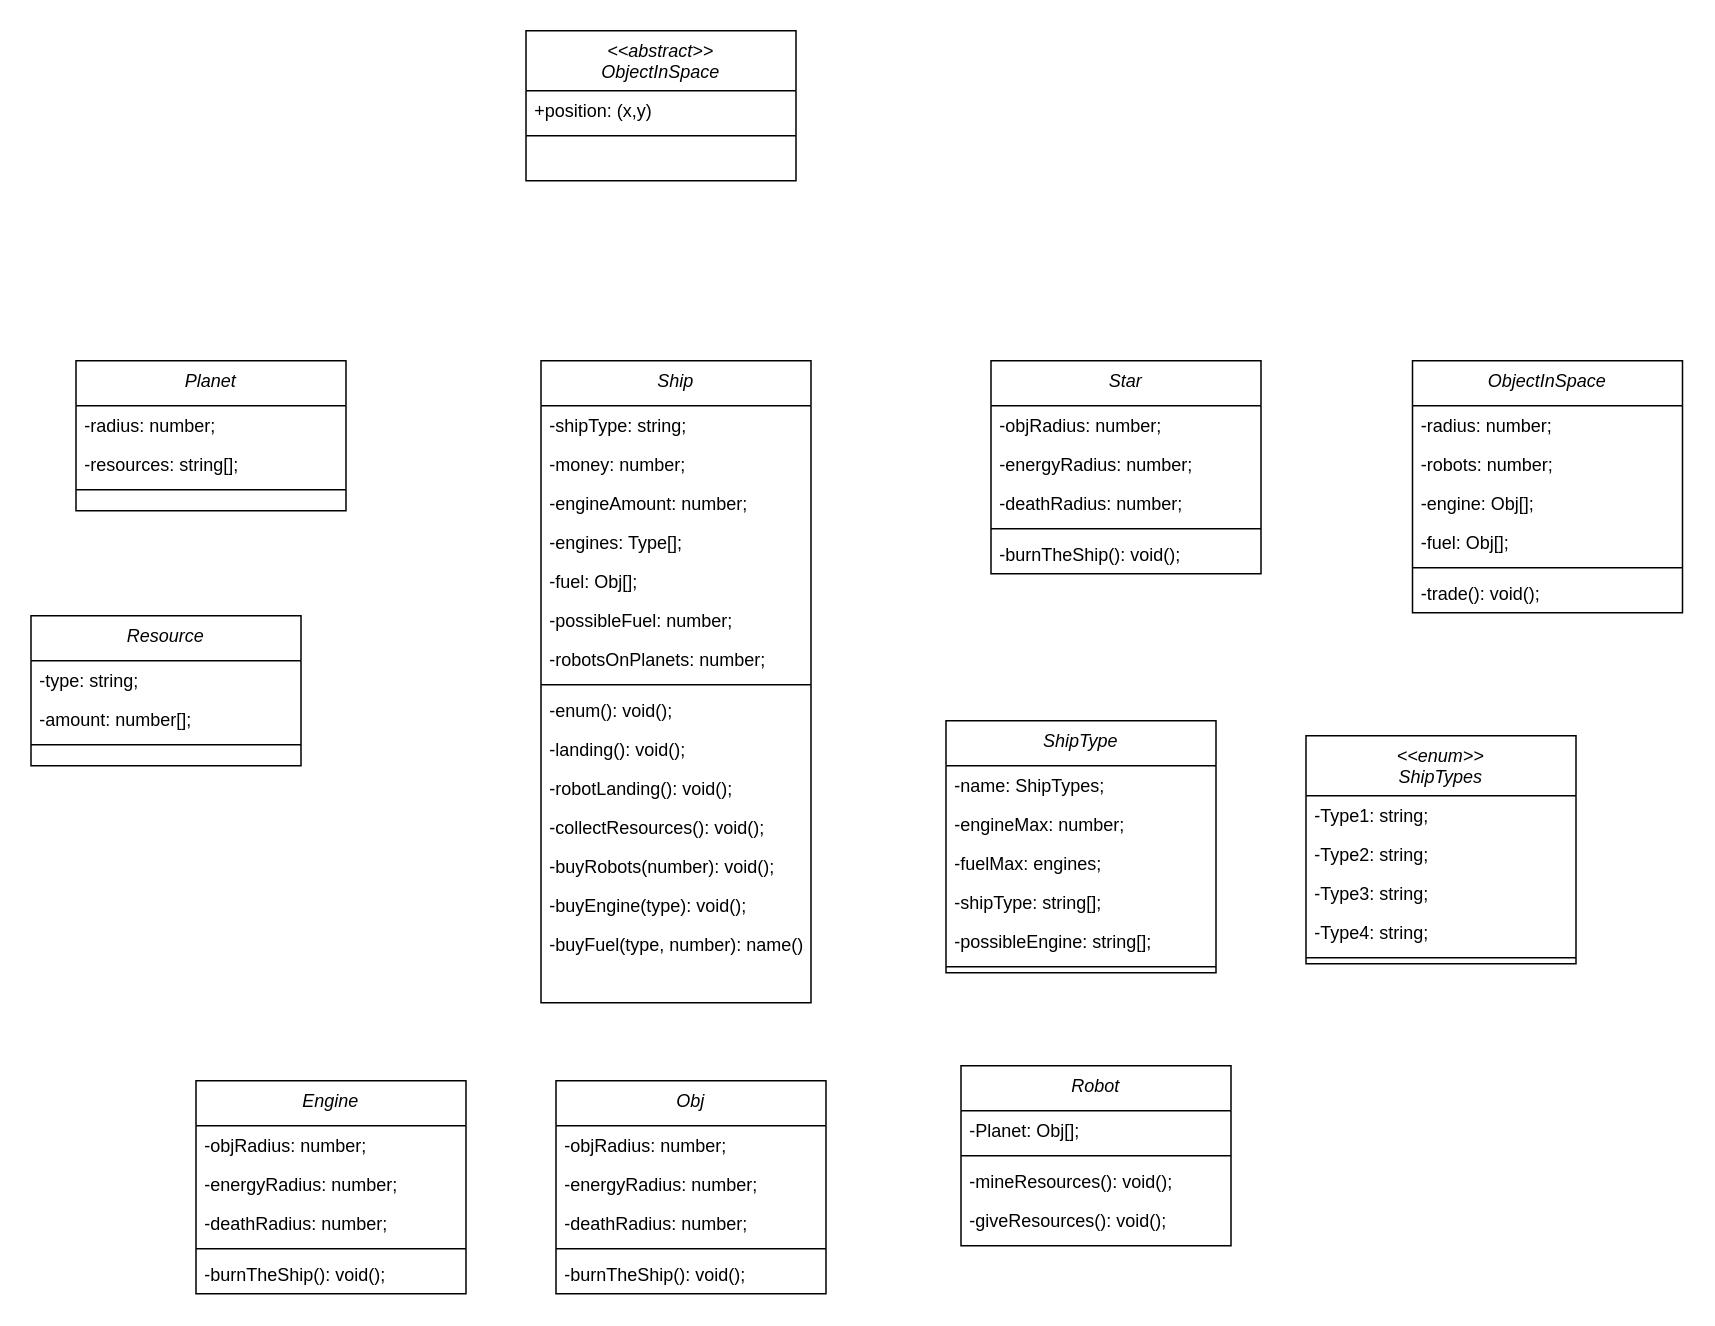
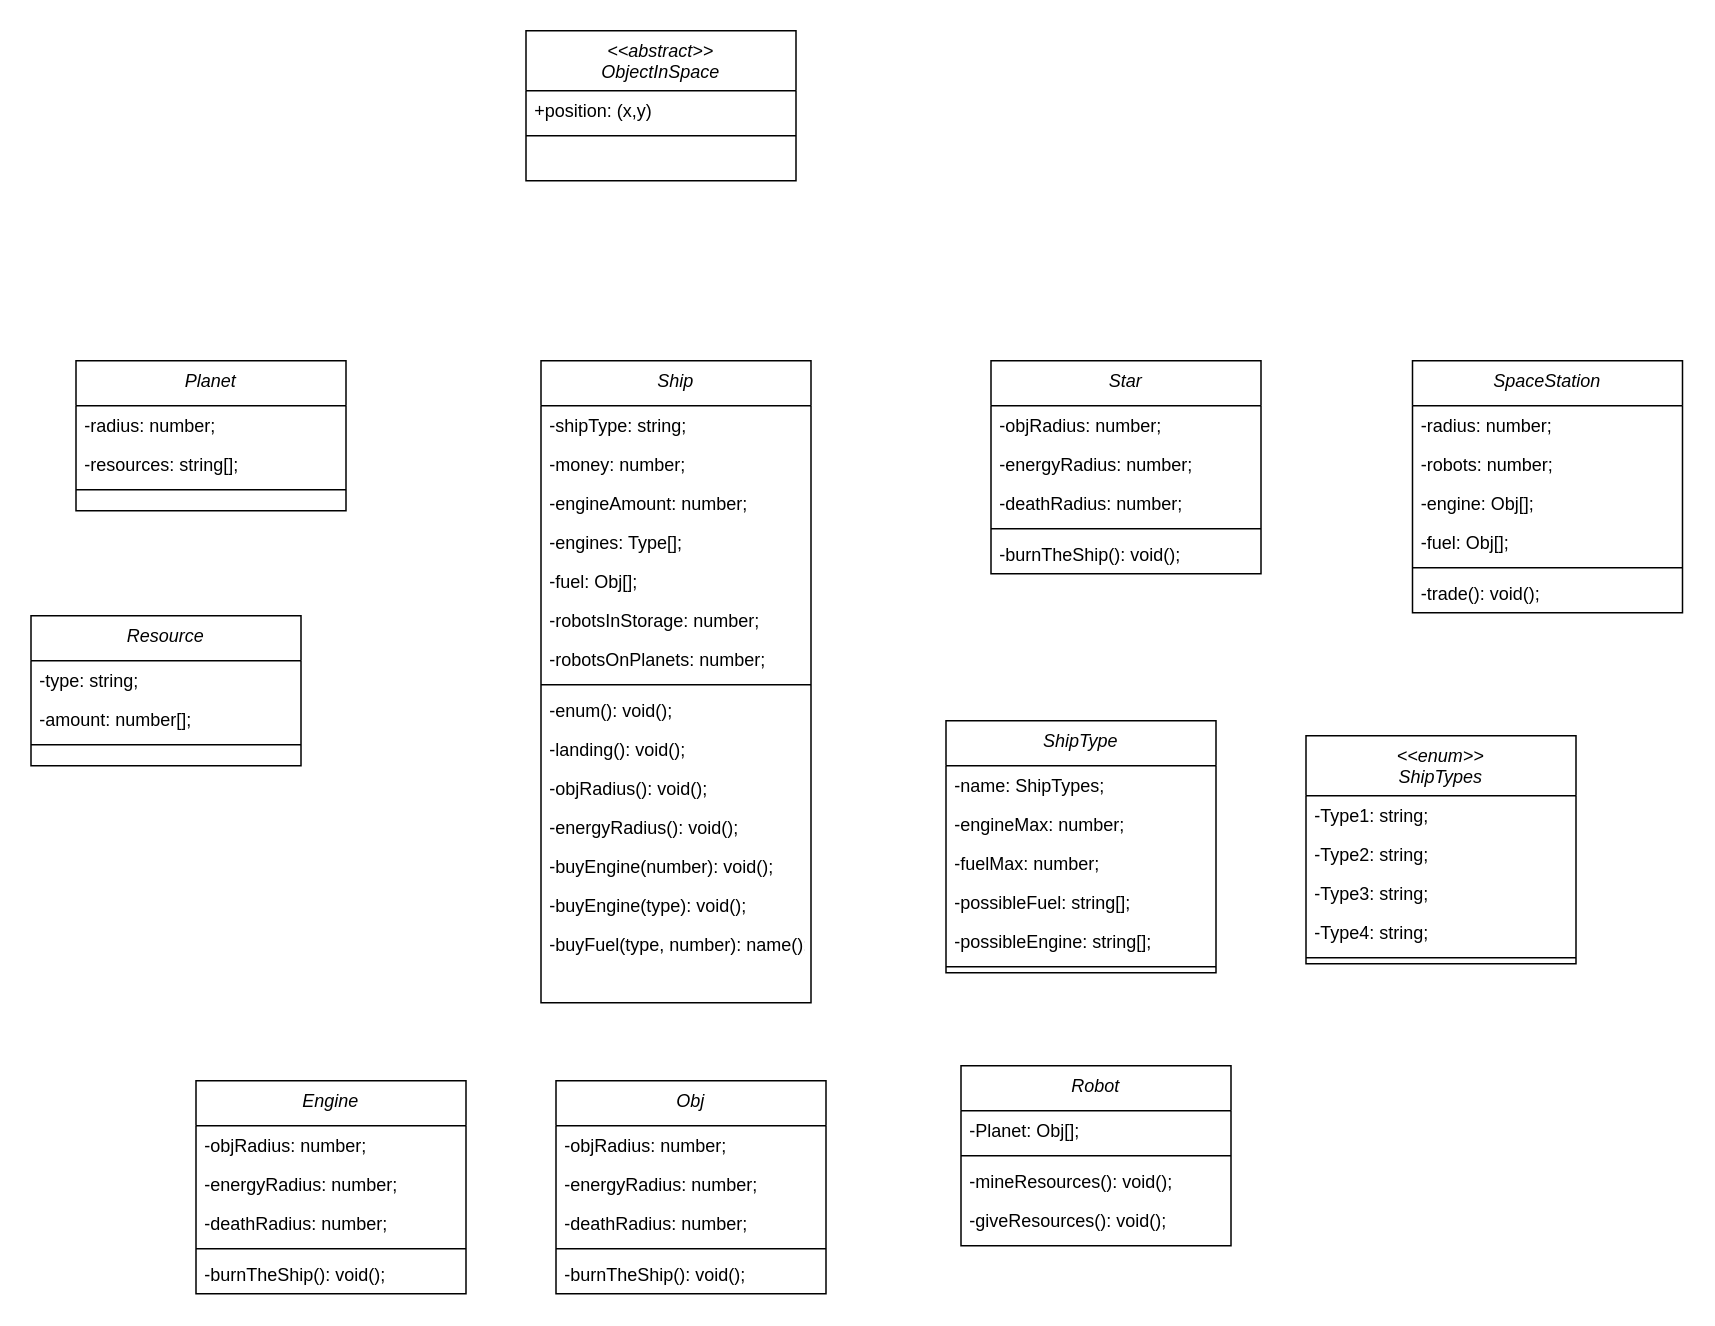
- <mxCell id="52" value="ObjectInSpace" style="swimlane;fontStyle=2;align=center;verticalAlign=top;childLayout=stackLayout;horizontal=1;startSize=30;horizontalStack=0;resizeParent=1;resizeLast=0;collapsible=1;marginBottom=0;rounded=0;shadow=0;strokeWidth=1;" vertex="1" parent="1"><mxGeometry x="941" y="240" width="180" height="168" as="geometry"><mxRectangle x="230" y="140" width="160" height="26" as="alternateBounds" /></mxGeometry></mxCell>
+ <mxCell id="52" value="SpaceStation" style="swimlane;fontStyle=2;align=center;verticalAlign=top;childLayout=stackLayout;horizontal=1;startSize=30;horizontalStack=0;resizeParent=1;resizeLast=0;collapsible=1;marginBottom=0;rounded=0;shadow=0;strokeWidth=1;" vertex="1" parent="1"><mxGeometry x="941" y="240" width="180" height="168" as="geometry"><mxRectangle x="230" y="140" width="160" height="26" as="alternateBounds" /></mxGeometry></mxCell>
- <mxCell id="25" value="-possibleFuel: number;&#10;" style="text;align=left;verticalAlign=top;spacingLeft=4;spacingRight=4;overflow=hidden;rotatable=0;points=[[0,0.5],[1,0.5]];portConstraint=eastwest;" vertex="1" parent="19"><mxGeometry y="160" width="180" height="26" as="geometry" /></mxCell>
+ <mxCell id="25" value="-robotsInStorage: number;&#10;" style="text;align=left;verticalAlign=top;spacingLeft=4;spacingRight=4;overflow=hidden;rotatable=0;points=[[0,0.5],[1,0.5]];portConstraint=eastwest;" vertex="1" parent="19"><mxGeometry y="160" width="180" height="26" as="geometry" /></mxCell>
- <mxCell id="30" value="-robotLanding(): void();&#10;" style="text;align=left;verticalAlign=top;spacingLeft=4;spacingRight=4;overflow=hidden;rotatable=0;points=[[0,0.5],[1,0.5]];portConstraint=eastwest;" vertex="1" parent="19"><mxGeometry y="272" width="180" height="26" as="geometry" /></mxCell>
+ <mxCell id="30" value="-objRadius(): void();&#10;" style="text;align=left;verticalAlign=top;spacingLeft=4;spacingRight=4;overflow=hidden;rotatable=0;points=[[0,0.5],[1,0.5]];portConstraint=eastwest;" vertex="1" parent="19"><mxGeometry y="272" width="180" height="26" as="geometry" /></mxCell>
- <mxCell id="31" value="-collectResources(): void();&#10;" style="text;align=left;verticalAlign=top;spacingLeft=4;spacingRight=4;overflow=hidden;rotatable=0;points=[[0,0.5],[1,0.5]];portConstraint=eastwest;" vertex="1" parent="19"><mxGeometry y="298" width="180" height="26" as="geometry" /></mxCell>
+ <mxCell id="31" value="-energyRadius(): void();&#10;" style="text;align=left;verticalAlign=top;spacingLeft=4;spacingRight=4;overflow=hidden;rotatable=0;points=[[0,0.5],[1,0.5]];portConstraint=eastwest;" vertex="1" parent="19"><mxGeometry y="298" width="180" height="26" as="geometry" /></mxCell>
- <mxCell id="62" value="-fuelMax: engines;&#10;" style="text;align=left;verticalAlign=top;spacingLeft=4;spacingRight=4;overflow=hidden;rotatable=0;points=[[0,0.5],[1,0.5]];portConstraint=eastwest;" vertex="1" parent="59"><mxGeometry y="82" width="180" height="26" as="geometry" /></mxCell>
+ <mxCell id="62" value="-fuelMax: number;&#10;" style="text;align=left;verticalAlign=top;spacingLeft=4;spacingRight=4;overflow=hidden;rotatable=0;points=[[0,0.5],[1,0.5]];portConstraint=eastwest;" vertex="1" parent="59"><mxGeometry y="82" width="180" height="26" as="geometry" /></mxCell>
- <mxCell id="32" value="-buyRobots(number): void();&#10;" style="text;align=left;verticalAlign=top;spacingLeft=4;spacingRight=4;overflow=hidden;rotatable=0;points=[[0,0.5],[1,0.5]];portConstraint=eastwest;" vertex="1" parent="19"><mxGeometry y="324" width="180" height="26" as="geometry" /></mxCell>
+ <mxCell id="32" value="-buyEngine(number): void();&#10;" style="text;align=left;verticalAlign=top;spacingLeft=4;spacingRight=4;overflow=hidden;rotatable=0;points=[[0,0.5],[1,0.5]];portConstraint=eastwest;" vertex="1" parent="19"><mxGeometry y="324" width="180" height="26" as="geometry" /></mxCell>
- <mxCell id="63" value="-shipType: string[];&#10;" style="text;align=left;verticalAlign=top;spacingLeft=4;spacingRight=4;overflow=hidden;rotatable=0;points=[[0,0.5],[1,0.5]];portConstraint=eastwest;" vertex="1" parent="59"><mxGeometry y="108" width="180" height="26" as="geometry" /></mxCell>
+ <mxCell id="63" value="-possibleFuel: string[];&#10;" style="text;align=left;verticalAlign=top;spacingLeft=4;spacingRight=4;overflow=hidden;rotatable=0;points=[[0,0.5],[1,0.5]];portConstraint=eastwest;" vertex="1" parent="59"><mxGeometry y="108" width="180" height="26" as="geometry" /></mxCell>
